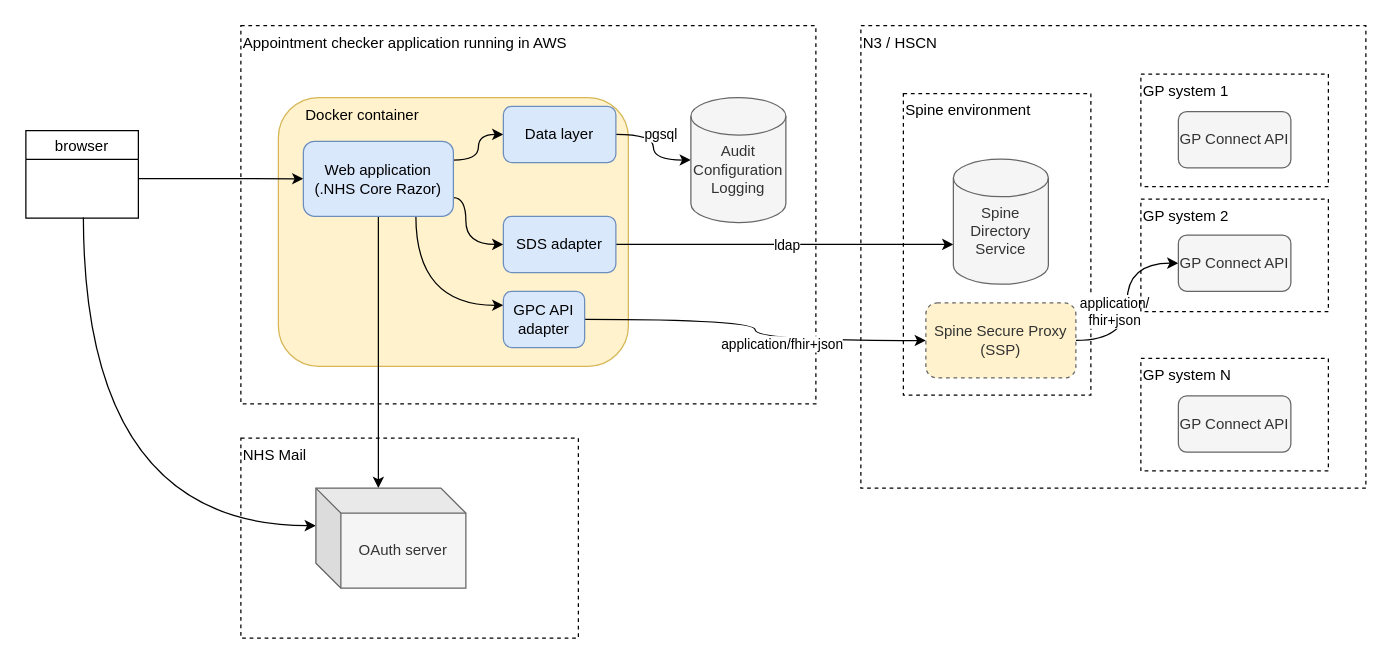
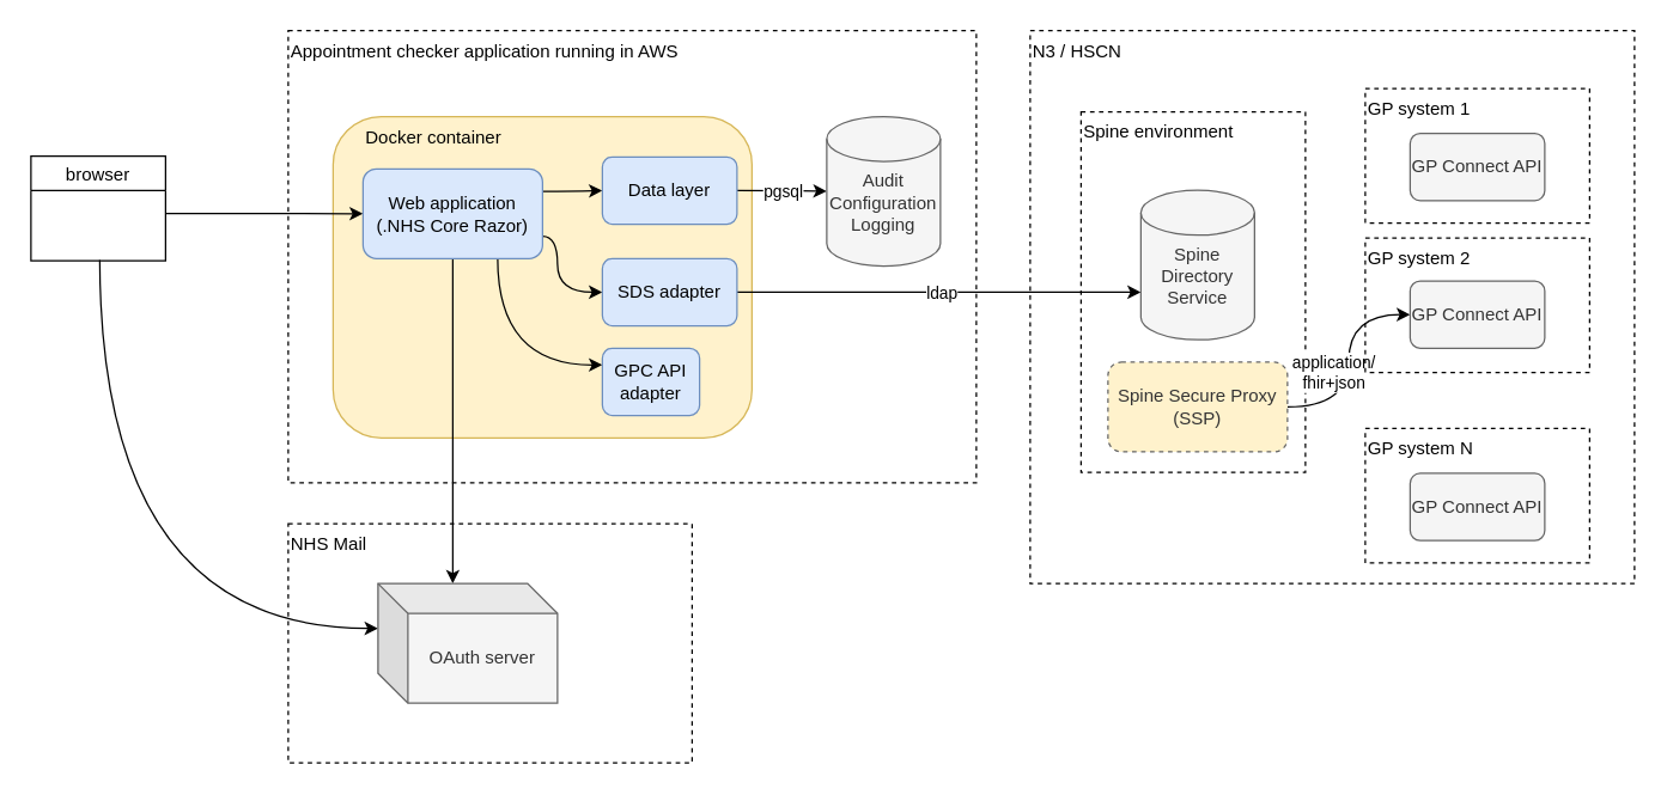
- <mxCell id="13" value="Data layer" style="rounded=1;whiteSpace=wrap;html=1;align=center;fillColor=#dae8fc;strokeColor=#6c8ebf;" vertex="1" parent="1"><mxGeometry x="402" y="84.5" width="90" height="45" as="geometry" /></mxCell>
+ <mxCell id="13" value="Data layer" style="rounded=1;whiteSpace=wrap;html=1;align=center;fillColor=#dae8fc;strokeColor=#6c8ebf;" vertex="1" parent="1"><mxGeometry x="402" y="104.5" width="90" height="45" as="geometry" /></mxCell>
- <mxCell id="17" style="edgeStyle=orthogonalEdgeStyle;curved=1;orthogonalLoop=1;jettySize=auto;html=1;exitX=1;exitY=0.5;exitDx=0;exitDy=0;endArrow=classic;endFill=1;strokeColor=#000000;" edge="1" parent="1" source="19" target="23"><mxGeometry relative="1" as="geometry" /></mxCell>
- <mxCell id="18" value="application/fhir+json" style="edgeLabel;html=1;align=center;verticalAlign=middle;resizable=0;points=[];" vertex="1" connectable="0" parent="17"><mxGeometry x="0.202" y="-3" relative="1" as="geometry"><mxPoint as="offset" /></mxGeometry></mxCell>
